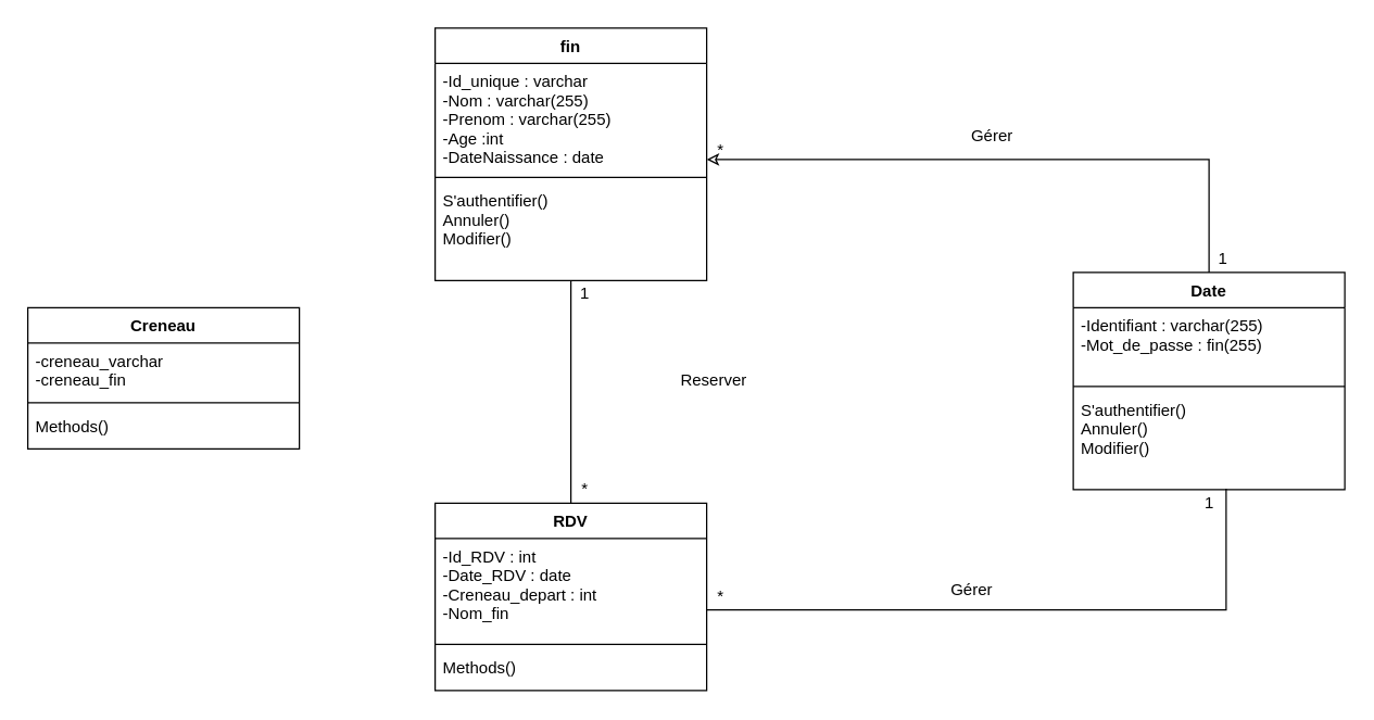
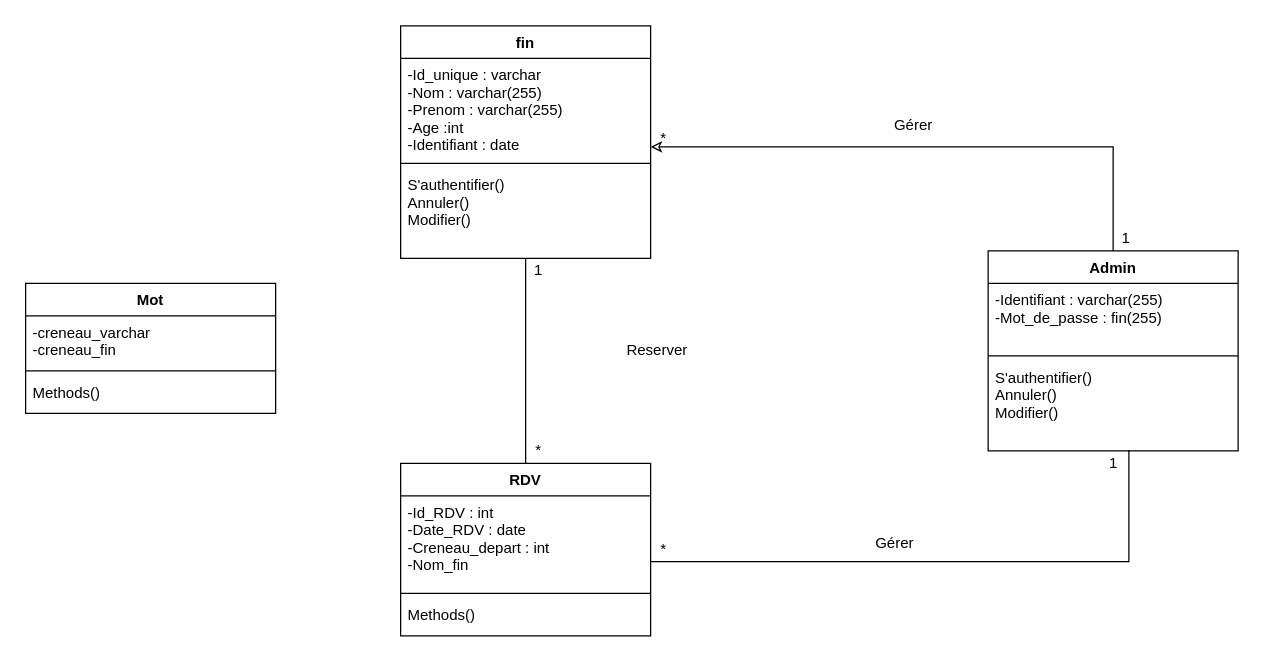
- <mxCell id="3" value="-Id_unique : varchar&#10;-Nom : varchar(255)&#10;-Prenom : varchar(255)&#10;-Age :int&#10;-DateNaissance : date&#10;&#10;" style="text;strokeColor=none;fillColor=none;align=left;verticalAlign=top;spacingLeft=4;spacingRight=4;overflow=hidden;rotatable=0;points=[[0,0.5],[1,0.5]];portConstraint=eastwest;" parent="2" vertex="1"><mxGeometry y="26" width="200" height="80" as="geometry" /></mxCell>
+ <mxCell id="3" value="-Id_unique : varchar&#10;-Nom : varchar(255)&#10;-Prenom : varchar(255)&#10;-Age :int&#10;-Identifiant : date&#10;&#10;" style="text;strokeColor=none;fillColor=none;align=left;verticalAlign=top;spacingLeft=4;spacingRight=4;overflow=hidden;rotatable=0;points=[[0,0.5],[1,0.5]];portConstraint=eastwest;" parent="2" vertex="1"><mxGeometry y="26" width="200" height="80" as="geometry" /></mxCell>
- <mxCell id="19" value="Date" style="swimlane;fontStyle=1;align=center;verticalAlign=top;childLayout=stackLayout;horizontal=1;startSize=26;horizontalStack=0;resizeParent=1;resizeParentMax=0;resizeLast=0;collapsible=1;marginBottom=0;" parent="1" vertex="1"><mxGeometry x="790" y="200" width="200" height="160" as="geometry" /></mxCell>
+ <mxCell id="19" value="Admin" style="swimlane;fontStyle=1;align=center;verticalAlign=top;childLayout=stackLayout;horizontal=1;startSize=26;horizontalStack=0;resizeParent=1;resizeParentMax=0;resizeLast=0;collapsible=1;marginBottom=0;" parent="1" vertex="1"><mxGeometry x="790" y="200" width="200" height="160" as="geometry" /></mxCell>
- <mxCell id="14" value="Creneau" style="swimlane;fontStyle=1;align=center;verticalAlign=top;childLayout=stackLayout;horizontal=1;startSize=26;horizontalStack=0;resizeParent=1;resizeParentMax=0;resizeLast=0;collapsible=1;marginBottom=0;" parent="1" vertex="1"><mxGeometry x="20" y="226" width="200" height="104" as="geometry" /></mxCell>
+ <mxCell id="14" value="Mot" style="swimlane;fontStyle=1;align=center;verticalAlign=top;childLayout=stackLayout;horizontal=1;startSize=26;horizontalStack=0;resizeParent=1;resizeParentMax=0;resizeLast=0;collapsible=1;marginBottom=0;" parent="1" vertex="1"><mxGeometry x="20" y="226" width="200" height="104" as="geometry" /></mxCell>
